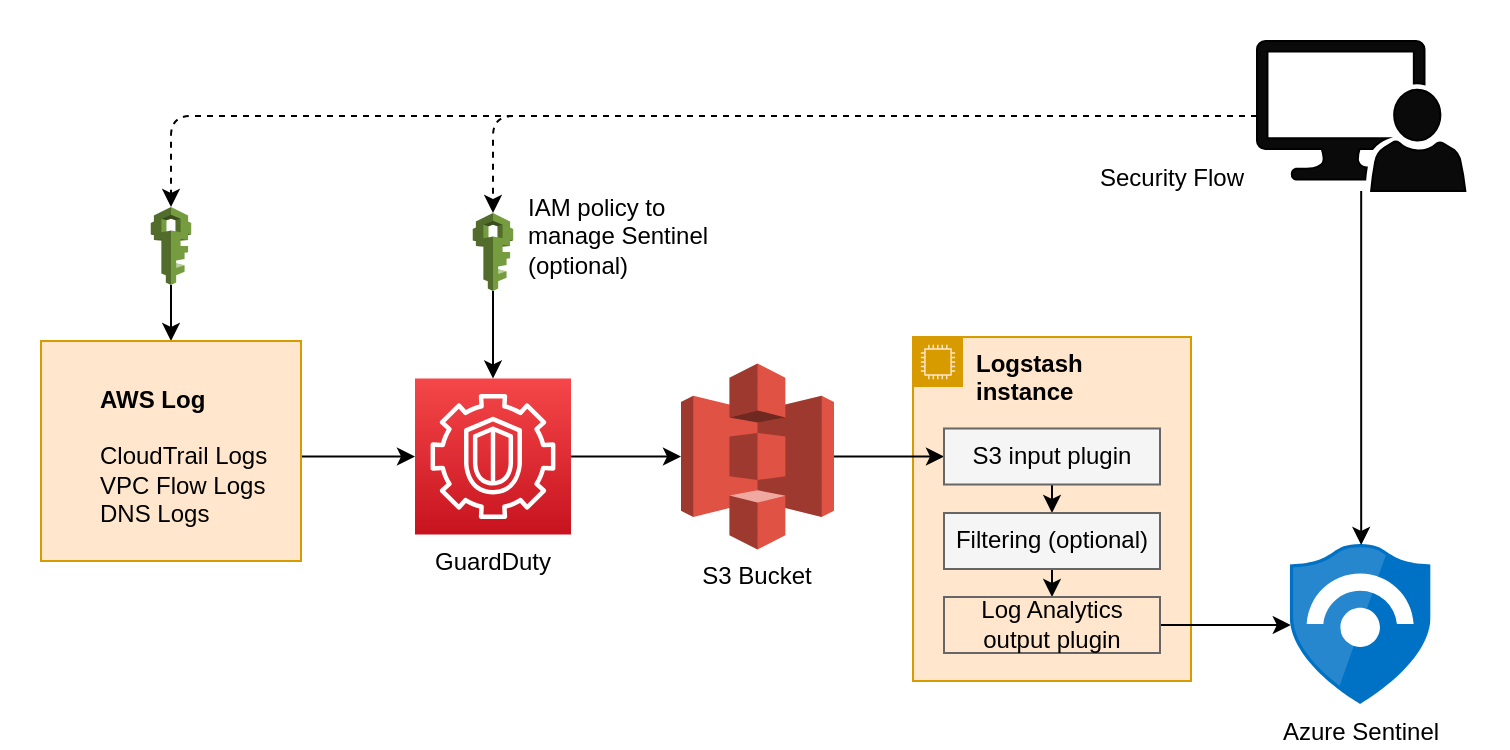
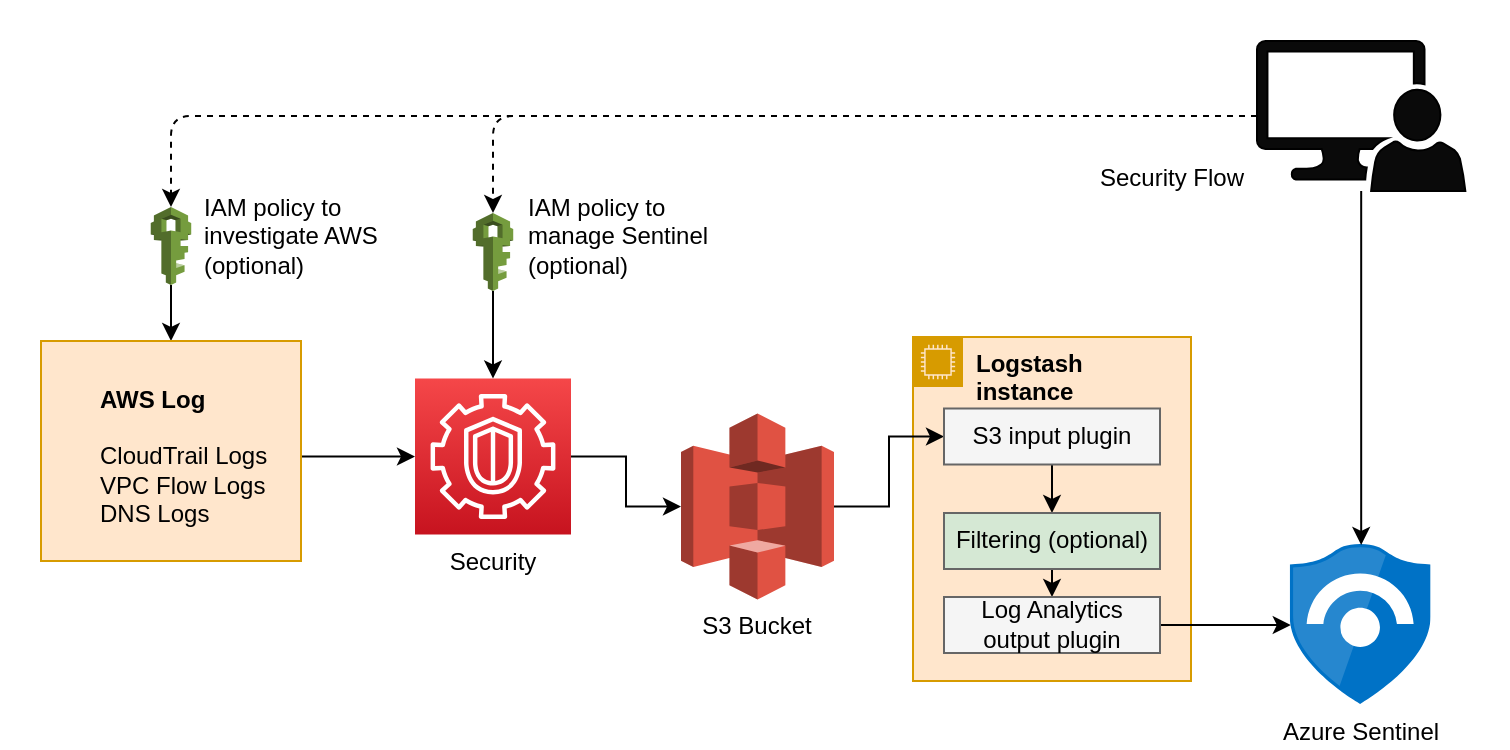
+ <mxCell id="24" value="&lt;span style=&quot;color: rgb(0 , 0 , 0) ; font-family: &amp;#34;helvetica&amp;#34; ; font-size: 12px ; font-style: normal ; font-weight: 400 ; letter-spacing: normal ; text-align: center ; text-indent: 0px ; text-transform: none ; word-spacing: 0px ; display: inline ; float: none&quot;&gt;IAM policy to&lt;/span&gt;&lt;br style=&quot;color: rgb(0 , 0 , 0) ; font-family: &amp;#34;helvetica&amp;#34; ; font-size: 12px ; font-style: normal ; font-weight: 400 ; letter-spacing: normal ; text-align: center ; text-indent: 0px ; text-transform: none ; word-spacing: 0px&quot;&gt;&lt;span style=&quot;color: rgb(0 , 0 , 0) ; font-family: &amp;#34;helvetica&amp;#34; ; font-size: 12px ; font-style: normal ; font-weight: 400 ; letter-spacing: normal ; text-align: center ; text-indent: 0px ; text-transform: none ; word-spacing: 0px ; display: inline ; float: none&quot;&gt;investigate AWS&lt;br&gt;(optional)&lt;br&gt;&lt;/span&gt;" style="text;whiteSpace=wrap;html=1;fontSize=12;fontFamily=Helvetica;fontColor=#000000;" vertex="1" parent="1"><mxGeometry x="100" y="90.003" width="107" height="42" as="geometry" /></mxCell>
- <mxCell id="6" value="S3 Bucket" style="outlineConnect=0;dashed=0;verticalLabelPosition=bottom;verticalAlign=top;align=center;html=1;shape=mxgraph.aws3.s3;fillColor=#E05243;gradientColor=none;fontFamily=Helvetica;fontSize=12;" vertex="1" parent="1"><mxGeometry x="340" y="181.25" width="76.5" height="93" as="geometry" /></mxCell>
+ <mxCell id="6" value="S3 Bucket" style="outlineConnect=0;dashed=0;verticalLabelPosition=bottom;verticalAlign=top;align=center;html=1;shape=mxgraph.aws3.s3;fillColor=#E05243;gradientColor=none;fontFamily=Helvetica;fontSize=12;" vertex="1" parent="1"><mxGeometry x="340" y="206.25" width="76.5" height="93" as="geometry" /></mxCell>
- <mxCell id="12" value="S3 input plugin" style="rounded=0;whiteSpace=wrap;html=1;labelBackgroundColor=none;fillColor=#f5f5f5;strokeColor=#666666;fontFamily=Helvetica;fontSize=12;" vertex="1" parent="1"><mxGeometry x="471.5" y="213.75" width="108" height="28" as="geometry" /></mxCell>
+ <mxCell id="12" value="S3 input plugin" style="rounded=0;whiteSpace=wrap;html=1;labelBackgroundColor=none;fillColor=#f5f5f5;strokeColor=#666666;fontFamily=Helvetica;fontSize=12;" vertex="1" parent="1"><mxGeometry x="471.5" y="203.75" width="108" height="28" as="geometry" /></mxCell>
- <mxCell id="14" value="Filtering (optional)" style="rounded=0;whiteSpace=wrap;html=1;labelBackgroundColor=none;fillColor=#f5f5f5;strokeColor=#666666;fontFamily=Helvetica;fontSize=12;" vertex="1" parent="1"><mxGeometry x="471.5" y="256" width="108" height="28" as="geometry" /></mxCell>
+ <mxCell id="14" value="Filtering (optional)" style="rounded=0;whiteSpace=wrap;html=1;labelBackgroundColor=none;fillColor=#d5e8d4;strokeColor=#666666;fontFamily=Helvetica;fontSize=12;" vertex="1" parent="1"><mxGeometry x="471.5" y="256" width="108" height="28" as="geometry" /></mxCell>
- <mxCell id="4" value="GuardDuty" style="outlineConnect=0;gradientColor=#F54749;gradientDirection=north;fillColor=#C7131F;strokeColor=#ffffff;dashed=0;verticalLabelPosition=bottom;verticalAlign=top;align=center;html=1;fontSize=12;fontStyle=0;aspect=fixed;shape=mxgraph.aws4.resourceIcon;resIcon=mxgraph.aws4.guardduty;fontFamily=Helvetica;" vertex="1" parent="1"><mxGeometry x="207" y="188.75" width="78" height="78" as="geometry" /></mxCell>
+ <mxCell id="4" value="Security" style="outlineConnect=0;gradientColor=#F54749;gradientDirection=north;fillColor=#C7131F;strokeColor=#ffffff;dashed=0;verticalLabelPosition=bottom;verticalAlign=top;align=center;html=1;fontSize=12;fontStyle=0;aspect=fixed;shape=mxgraph.aws4.resourceIcon;resIcon=mxgraph.aws4.guardduty;fontFamily=Helvetica;" vertex="1" parent="1"><mxGeometry x="207" y="188.75" width="78" height="78" as="geometry" /></mxCell>
- <mxCell id="15" value="Log Analytics output plugin" style="rounded=0;whiteSpace=wrap;html=1;labelBackgroundColor=none;fillColor=#ffe6cc;strokeColor=#666666;fontFamily=Helvetica;fontSize=12;" vertex="1" parent="1"><mxGeometry x="471.5" y="298" width="108" height="28" as="geometry" /></mxCell>
+ <mxCell id="15" value="Log Analytics output plugin" style="rounded=0;whiteSpace=wrap;html=1;labelBackgroundColor=none;fillColor=#f5f5f5;strokeColor=#666666;fontFamily=Helvetica;fontSize=12;" vertex="1" parent="1"><mxGeometry x="471.5" y="298" width="108" height="28" as="geometry" /></mxCell>
